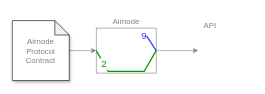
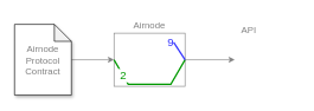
- <mxCell id="8" value="Airnode&lt;br&gt;Protocol&lt;br&gt;Contract" style="shape=note;whiteSpace=wrap;html=1;backgroundOutline=1;darkOpacity=0.05;shadow=1;fontSize=13;fontColor=#808080;size=24;" parent="1" vertex="1"><mxGeometry x="20" y="33.5" width="95" height="100" as="geometry" /></mxCell>
+ <mxCell id="8" value="Airnode&lt;br&gt;Protocol&lt;br&gt;Contract" style="shape=note;whiteSpace=wrap;html=1;backgroundOutline=1;darkOpacity=0.05;shadow=1;fontSize=13;fontColor=#808080;size=24;" parent="1" vertex="1"><mxGeometry x="20" y="33.5" width="80" height="100" as="geometry" /></mxCell>
